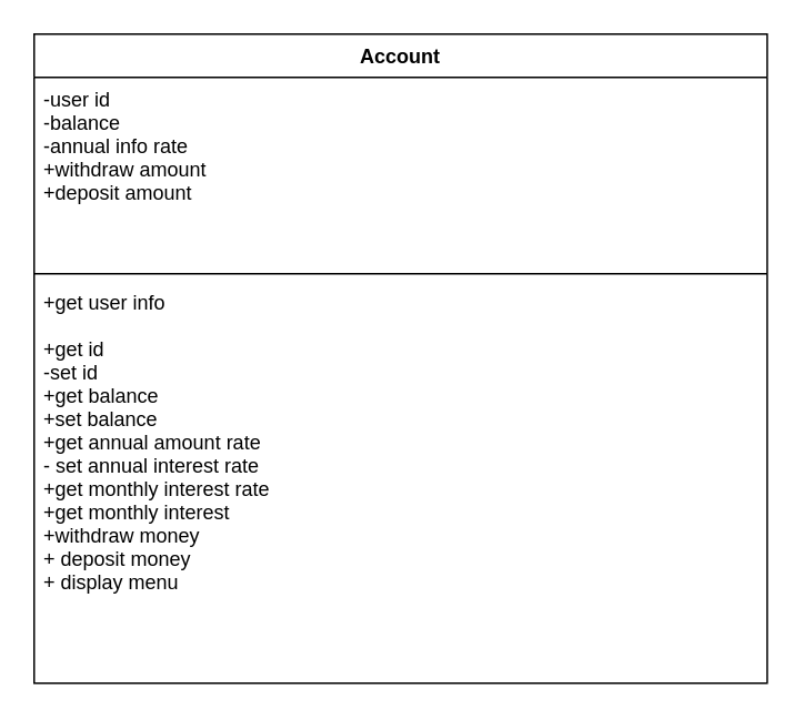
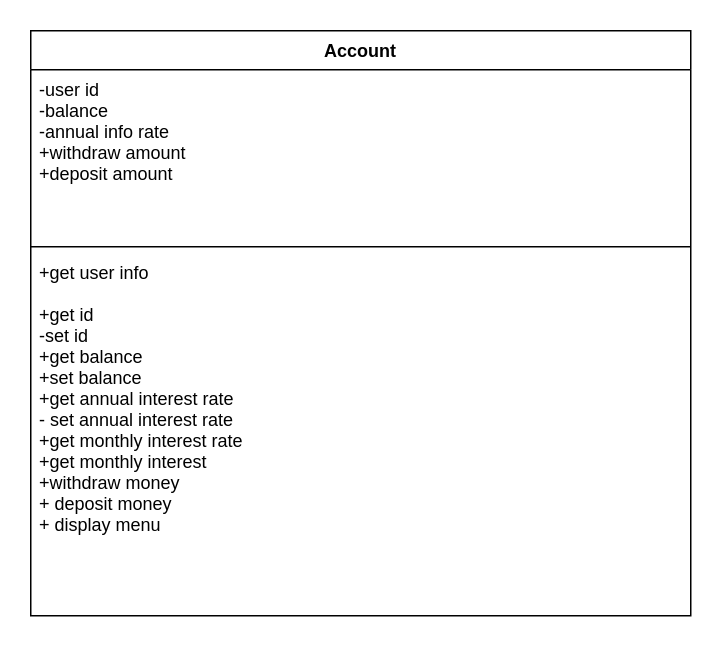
- <mxCell id="5" value="+get user info&#10;&#10;+get id&#10;-set id&#10;+get balance&#10;+set balance&#10;+get annual amount rate&#10;- set annual interest rate&#10;+get monthly interest rate&#10;+get monthly interest&#10;+withdraw money&#10;+ deposit money&#10;+ display menu&#10;" style="text;strokeColor=none;fillColor=none;align=left;verticalAlign=top;spacingLeft=4;spacingRight=4;overflow=hidden;rotatable=0;points=[[0,0.5],[1,0.5]];portConstraint=eastwest;" vertex="1" parent="2"><mxGeometry y="148" width="440" height="242" as="geometry" /></mxCell>
+ <mxCell id="5" value="+get user info&#10;&#10;+get id&#10;-set id&#10;+get balance&#10;+set balance&#10;+get annual interest rate&#10;- set annual interest rate&#10;+get monthly interest rate&#10;+get monthly interest&#10;+withdraw money&#10;+ deposit money&#10;+ display menu&#10;" style="text;strokeColor=none;fillColor=none;align=left;verticalAlign=top;spacingLeft=4;spacingRight=4;overflow=hidden;rotatable=0;points=[[0,0.5],[1,0.5]];portConstraint=eastwest;" vertex="1" parent="2"><mxGeometry y="148" width="440" height="242" as="geometry" /></mxCell>
